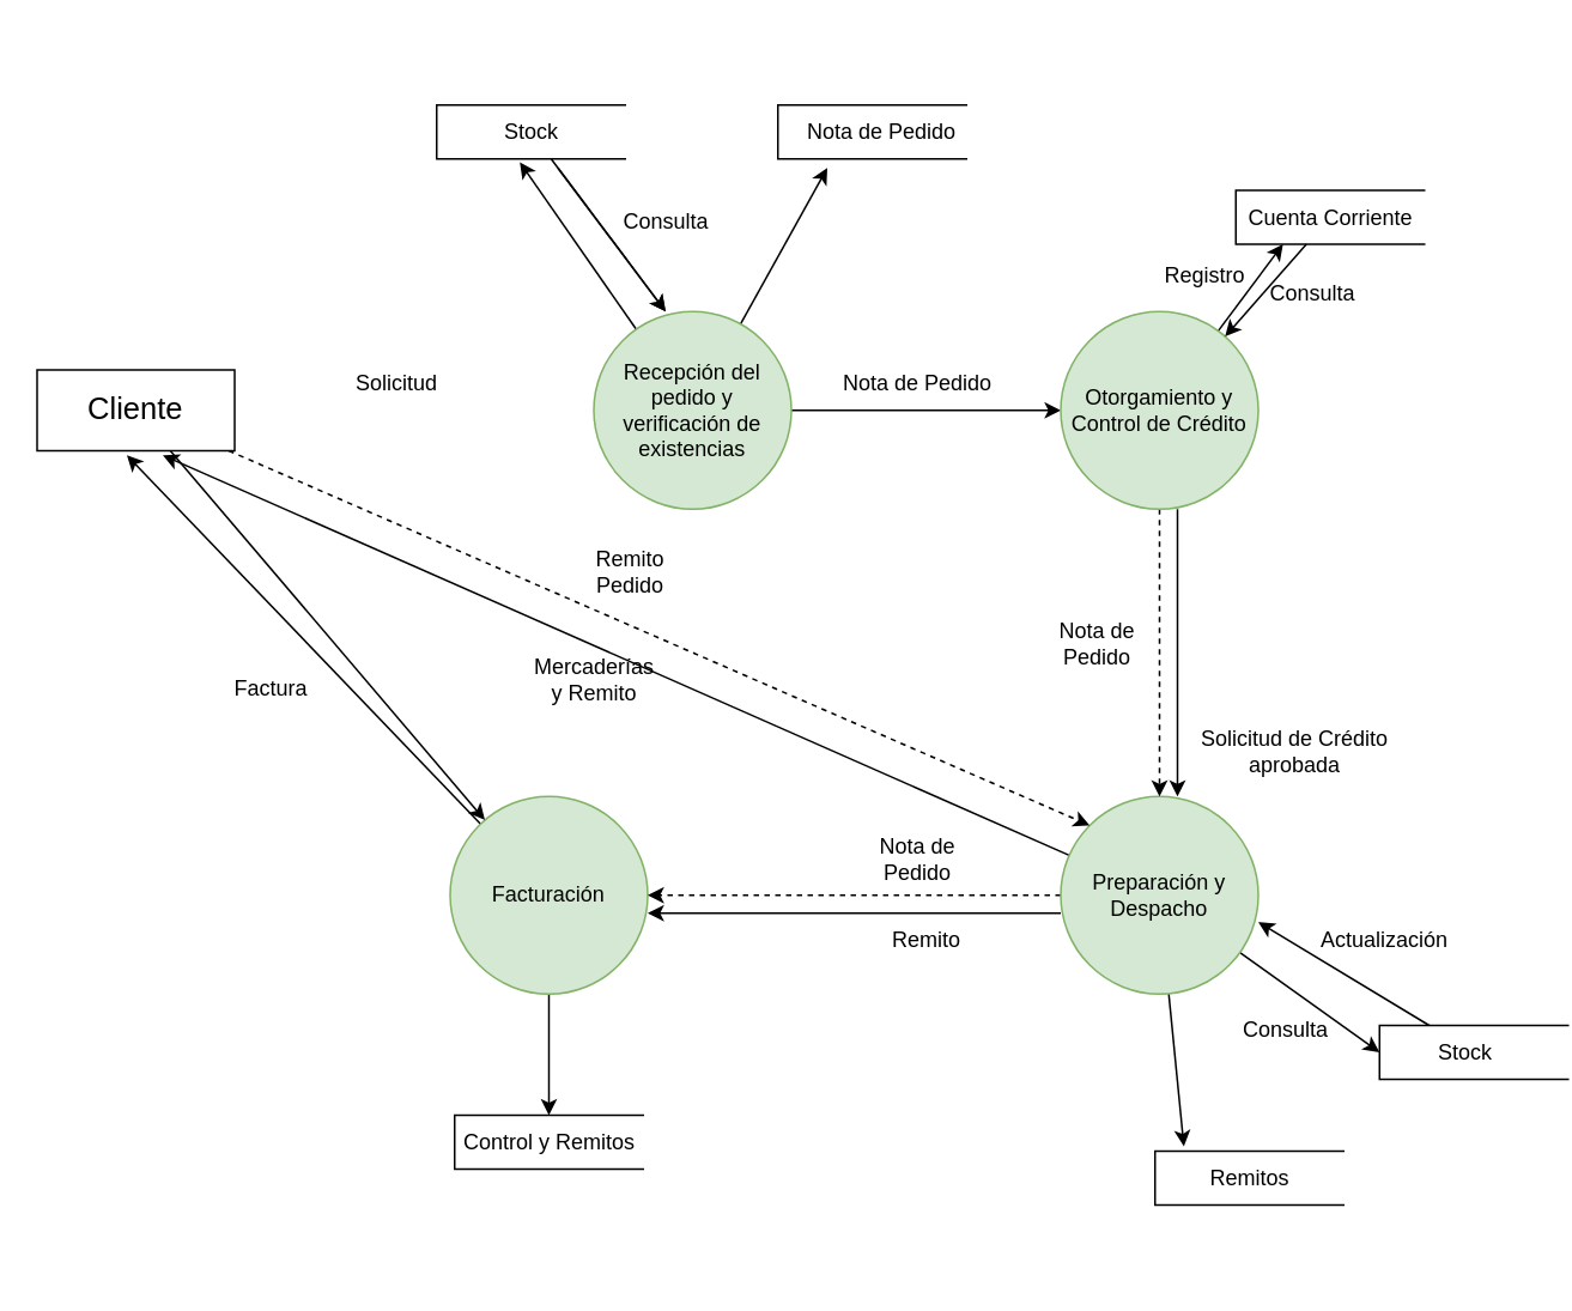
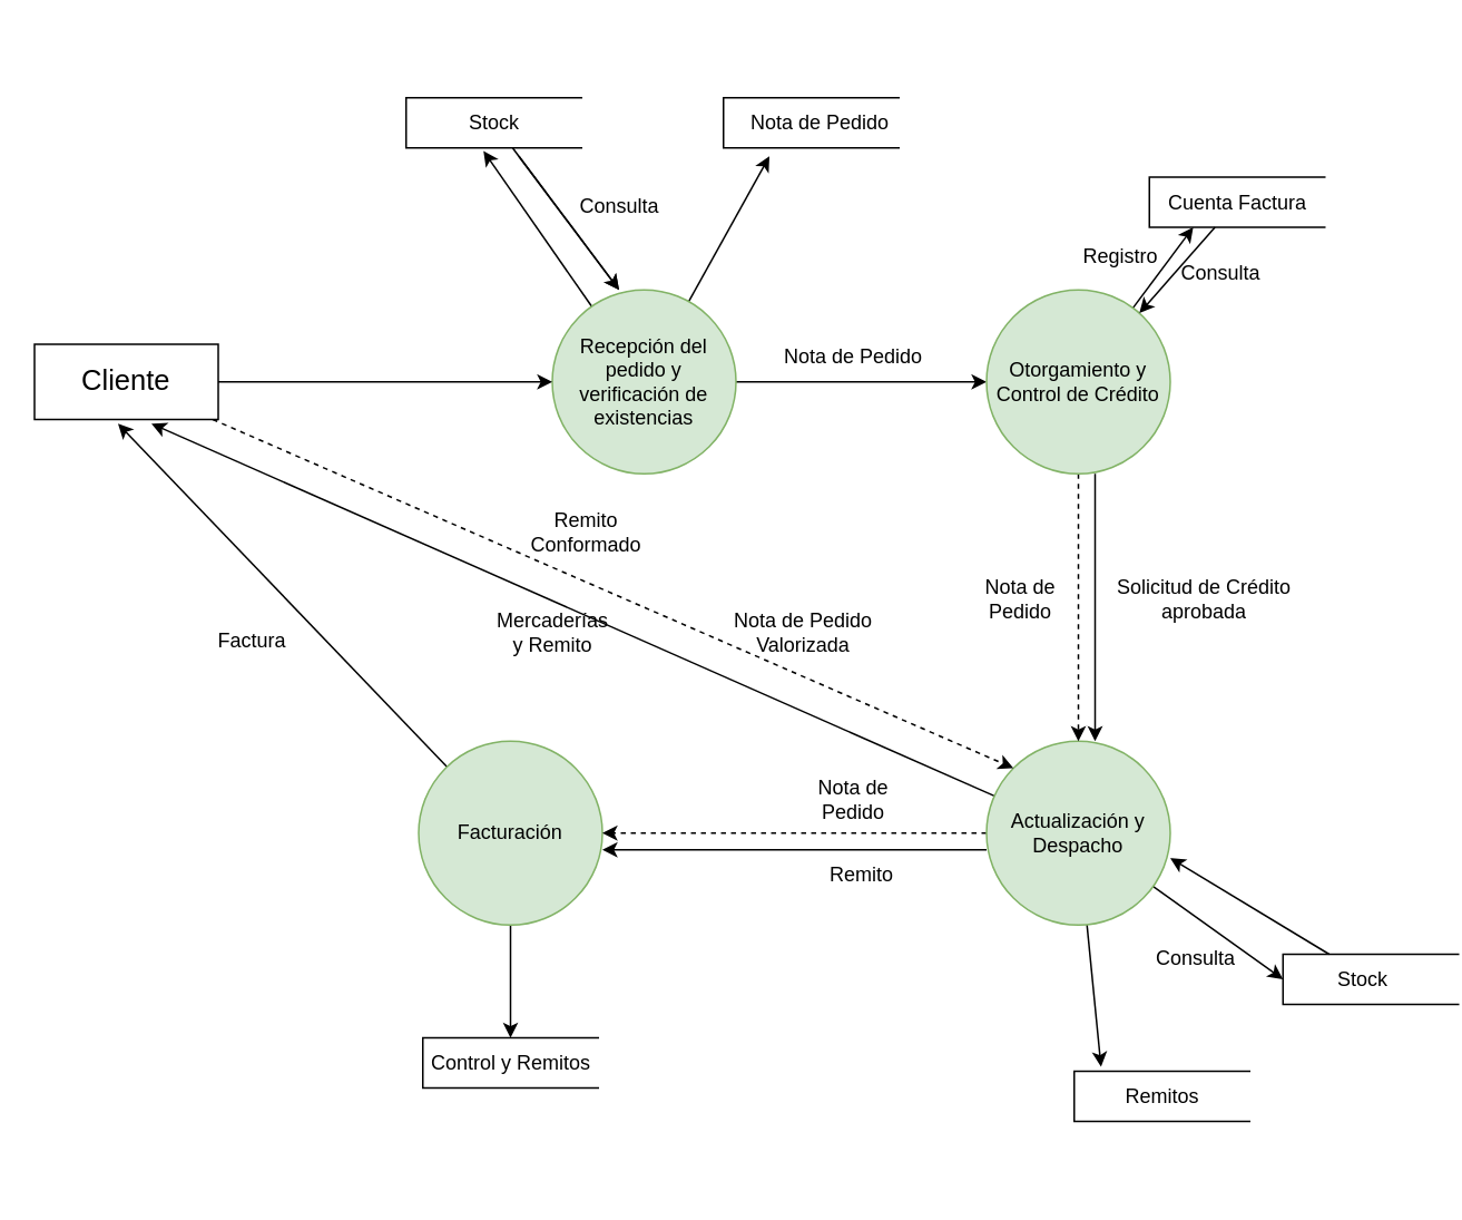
- <mxCell id="41" value="Cuenta Corriente" style="text;html=1;align=center;verticalAlign=middle;resizable=0;points=[];autosize=1;strokeColor=none;" vertex="1" parent="1"><mxGeometry x="685" y="110.5" width="110" height="20" as="geometry" /></mxCell>
+ <mxCell id="41" value="Cuenta Factura" style="text;html=1;align=center;verticalAlign=middle;resizable=0;points=[];autosize=1;strokeColor=none;" vertex="1" parent="1"><mxGeometry x="685" y="110.5" width="110" height="20" as="geometry" /></mxCell>
- <mxCell id="26" value="Solicitud" style="text;html=1;align=center;verticalAlign=middle;resizable=0;points=[];autosize=1;strokeColor=none;" vertex="1" parent="1"><mxGeometry x="190" y="203" width="60" height="20" as="geometry" /></mxCell>
- <mxCell id="29" value="Remito&lt;br&gt;Pedido" style="text;html=1;align=center;verticalAlign=middle;resizable=0;points=[];autosize=1;strokeColor=none;" vertex="1" parent="1"><mxGeometry x="310" y="303" width="80" height="30" as="geometry" /></mxCell>
+ <mxCell id="29" value="Remito&lt;br&gt;Conformado" style="text;html=1;align=center;verticalAlign=middle;resizable=0;points=[];autosize=1;strokeColor=none;" vertex="1" parent="1"><mxGeometry x="310" y="303" width="80" height="30" as="geometry" /></mxCell>
- <mxCell id="23" style="edgeStyle=none;rounded=0;orthogonalLoop=1;jettySize=auto;html=1;" edge="1" parent="1" source="25" target="4"><mxGeometry relative="1" as="geometry" /></mxCell>
+ <mxCell id="23" style="edgeStyle=none;rounded=0;orthogonalLoop=1;jettySize=auto;html=1;entryX=0;entryY=0.5;entryDx=0;entryDy=0;" edge="1" parent="1" source="25" target="13"><mxGeometry relative="1" as="geometry" /></mxCell>
+ <mxCell id="31" value="Nota de Pedido&lt;br&gt;Valorizada" style="text;html=1;align=center;verticalAlign=middle;resizable=0;points=[];autosize=1;strokeColor=none;" vertex="1" parent="1"><mxGeometry x="430" y="363" width="100" height="30" as="geometry" /></mxCell>
- <mxCell id="18" value="Solicitud de Crédito&lt;br&gt;aprobada" style="text;html=1;align=center;verticalAlign=middle;resizable=0;points=[];autosize=1;strokeColor=none;" vertex="1" parent="1"><mxGeometry x="660" y="403" width="120" height="30" as="geometry" /></mxCell>
+ <mxCell id="18" value="Solicitud de Crédito&lt;br&gt;aprobada" style="text;html=1;align=center;verticalAlign=middle;resizable=0;points=[];autosize=1;strokeColor=none;" vertex="1" parent="1"><mxGeometry x="660" y="343" width="120" height="30" as="geometry" /></mxCell>
- <mxCell id="9" value="Preparación y Despacho" style="ellipse;whiteSpace=wrap;html=1;aspect=fixed;fillColor=#d5e8d4;strokeColor=#82b366;" vertex="1" parent="1"><mxGeometry x="590" y="443" width="110" height="110" as="geometry" /></mxCell>
+ <mxCell id="9" value="Actualización y Despacho" style="ellipse;whiteSpace=wrap;html=1;aspect=fixed;fillColor=#d5e8d4;strokeColor=#82b366;" vertex="1" parent="1"><mxGeometry x="590" y="443" width="110" height="110" as="geometry" /></mxCell>
- <mxCell id="51" value="Actualización" style="text;html=1;align=center;verticalAlign=middle;resizable=0;points=[];autosize=1;strokeColor=none;" vertex="1" parent="1"><mxGeometry x="725" y="513" width="90" height="20" as="geometry" /></mxCell>
